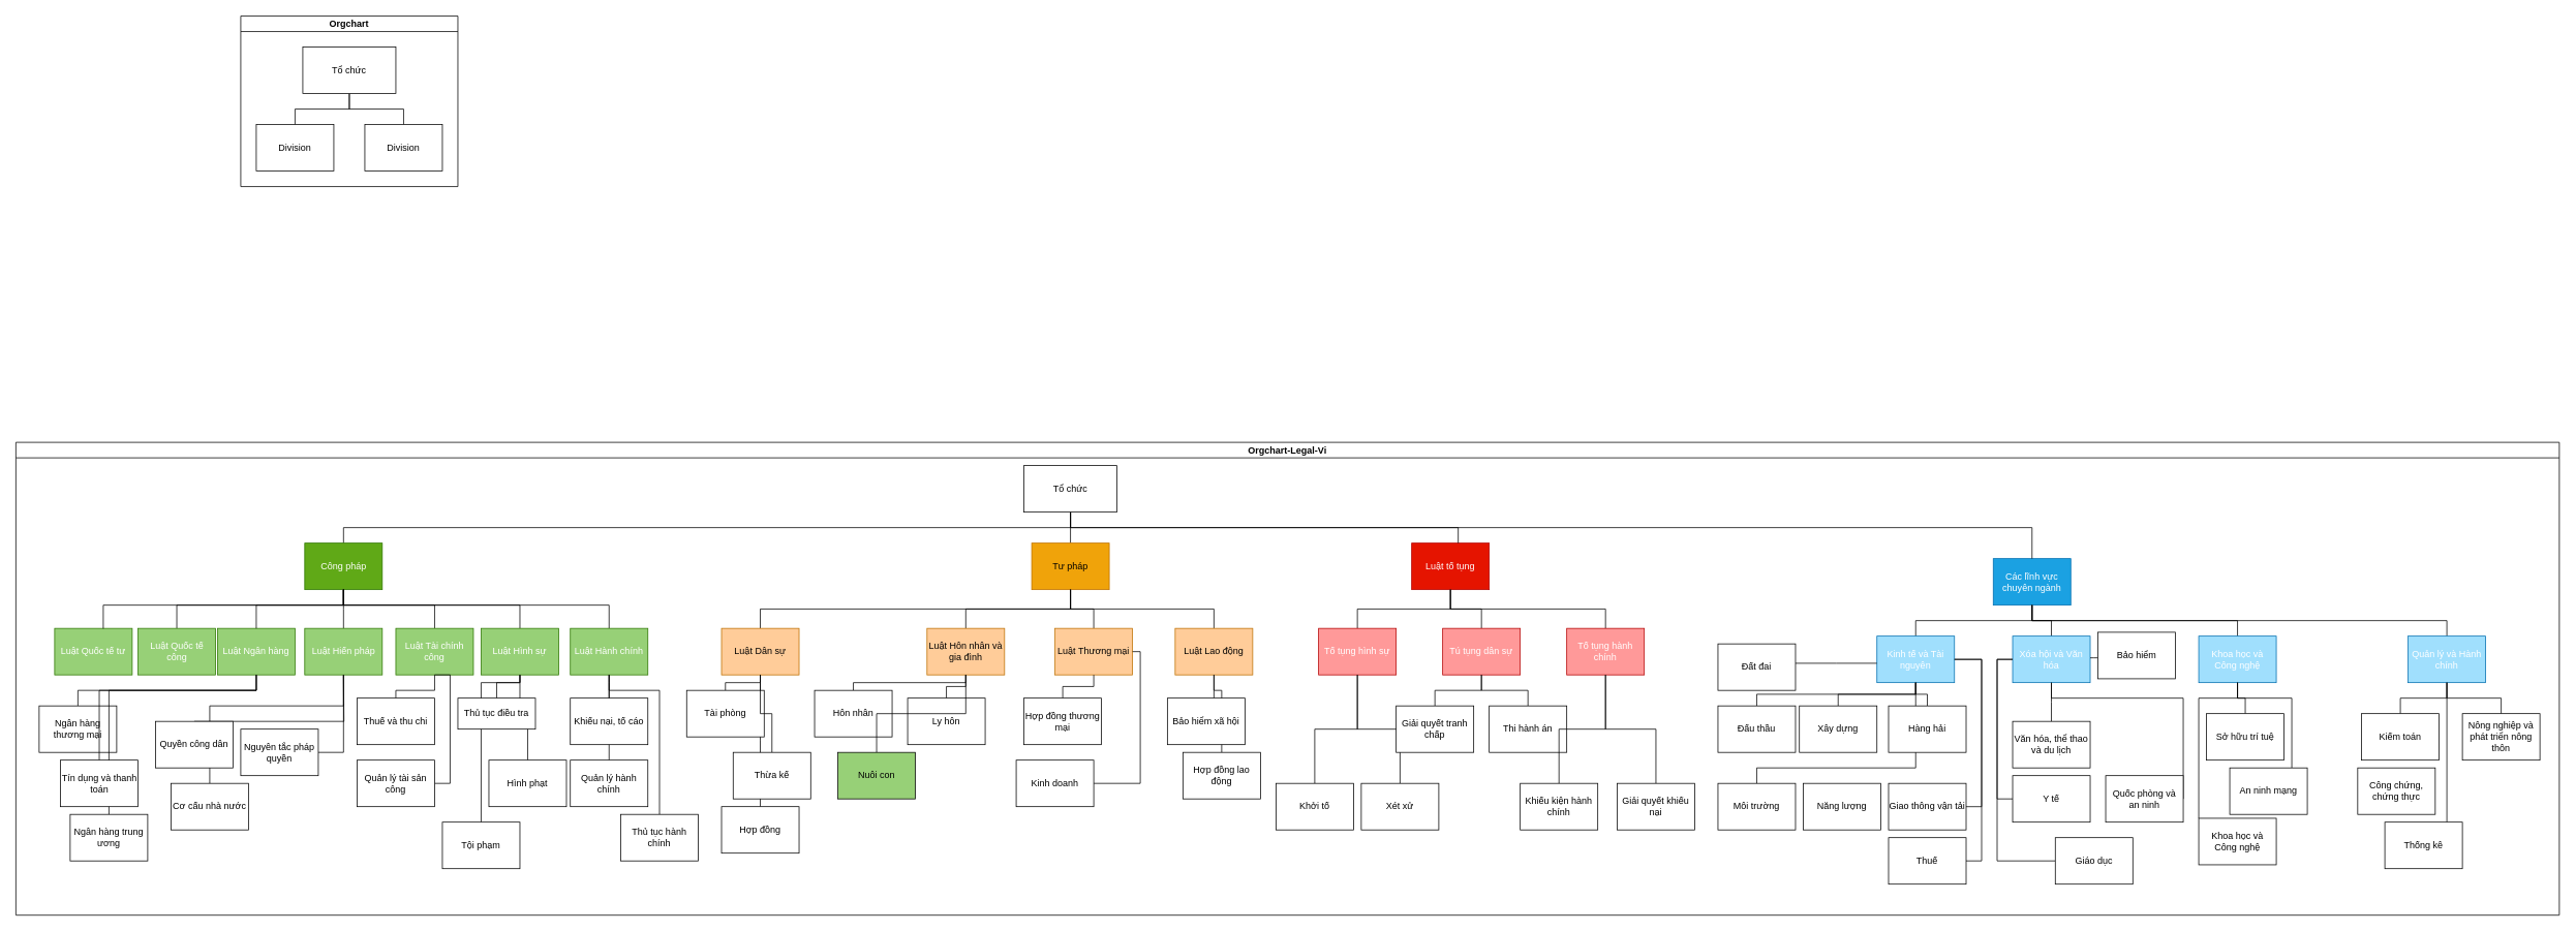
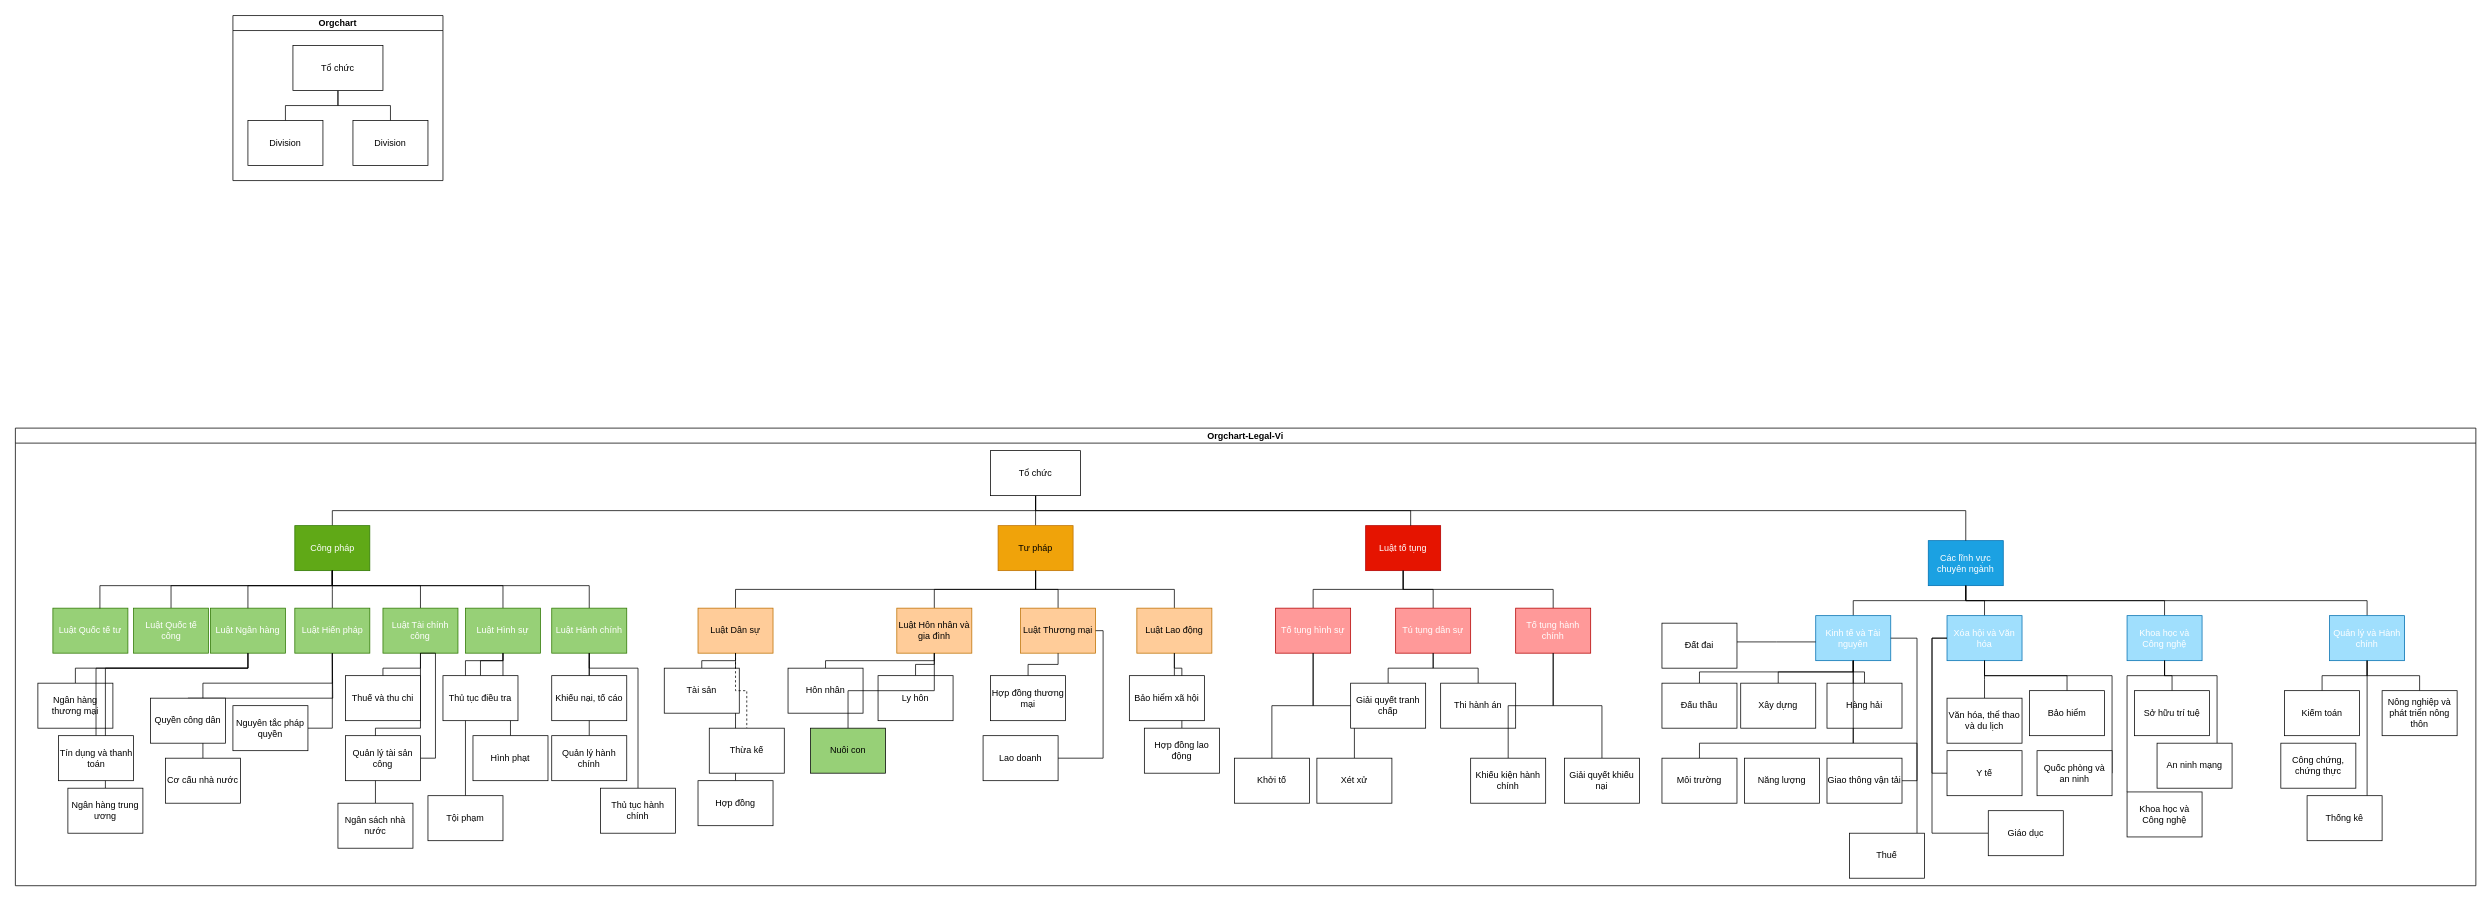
- <mxCell id="63" value="Bảo hiểm" style="whiteSpace=wrap;html=1;align=center;verticalAlign=middle;treeFolding=1;treeMoving=1;newEdgeStyle={&quot;edgeStyle&quot;:&quot;elbowEdgeStyle&quot;,&quot;startArrow&quot;:&quot;none&quot;,&quot;endArrow&quot;:&quot;none&quot;};" parent="2" vertex="1"><mxGeometry x="2685" y="245" width="100" height="60" as="geometry" /></mxCell>
+ <mxCell id="63" value="Bảo hiểm" style="whiteSpace=wrap;html=1;align=center;verticalAlign=middle;treeFolding=1;treeMoving=1;newEdgeStyle={&quot;edgeStyle&quot;:&quot;elbowEdgeStyle&quot;,&quot;startArrow&quot;:&quot;none&quot;,&quot;endArrow&quot;:&quot;none&quot;};" parent="2" vertex="1"><mxGeometry x="2685" y="350" width="100" height="60" as="geometry" /></mxCell>
- <mxCell id="132" value="&lt;p style=&quot;white-space-collapse: preserve;&quot; dir=&quot;auto&quot;&gt;Thủ tục điều tra&lt;/p&gt;" style="whiteSpace=wrap;html=1;align=center;verticalAlign=middle;treeFolding=1;treeMoving=1;newEdgeStyle={&quot;edgeStyle&quot;:&quot;elbowEdgeStyle&quot;,&quot;startArrow&quot;:&quot;none&quot;,&quot;endArrow&quot;:&quot;none&quot;};" parent="2" vertex="1"><mxGeometry x="570" y="330" width="100" height="40" as="geometry" /></mxCell>
+ <mxCell id="132" value="&lt;p style=&quot;white-space-collapse: preserve;&quot; dir=&quot;auto&quot;&gt;Thủ tục điều tra&lt;/p&gt;" style="whiteSpace=wrap;html=1;align=center;verticalAlign=middle;treeFolding=1;treeMoving=1;newEdgeStyle={&quot;edgeStyle&quot;:&quot;elbowEdgeStyle&quot;,&quot;startArrow&quot;:&quot;none&quot;,&quot;endArrow&quot;:&quot;none&quot;};" parent="2" vertex="1"><mxGeometry x="570" y="330" width="100" height="60" as="geometry" /></mxCell>
- <mxCell id="100" value="&lt;p style=&quot;white-space-collapse: preserve;&quot; dir=&quot;auto&quot;&gt;Tài phòng&lt;/p&gt;" style="whiteSpace=wrap;html=1;align=center;verticalAlign=middle;treeFolding=1;treeMoving=1;newEdgeStyle={&quot;edgeStyle&quot;:&quot;elbowEdgeStyle&quot;,&quot;startArrow&quot;:&quot;none&quot;,&quot;endArrow&quot;:&quot;none&quot;};" parent="2" vertex="1"><mxGeometry x="865" y="320" width="100" height="60" as="geometry" /></mxCell>
+ <mxCell id="100" value="&lt;p style=&quot;white-space-collapse: preserve;&quot; dir=&quot;auto&quot;&gt;Tài sản&lt;/p&gt;" style="whiteSpace=wrap;html=1;align=center;verticalAlign=middle;treeFolding=1;treeMoving=1;newEdgeStyle={&quot;edgeStyle&quot;:&quot;elbowEdgeStyle&quot;,&quot;startArrow&quot;:&quot;none&quot;,&quot;endArrow&quot;:&quot;none&quot;};" parent="2" vertex="1"><mxGeometry x="865" y="320" width="100" height="60" as="geometry" /></mxCell>
- <mxCell id="101" value="" style="edgeStyle=elbowEdgeStyle;elbow=vertical;sourcePerimeterSpacing=0;targetPerimeterSpacing=0;startArrow=none;endArrow=none;rounded=0;curved=0;" parent="2" source="24" target="102" edge="1"><mxGeometry relative="1" as="geometry"><mxPoint x="-120" y="60" as="sourcePoint" /></mxGeometry></mxCell>
+ <mxCell id="101" value="" style="edgeStyle=elbowEdgeStyle;elbow=vertical;sourcePerimeterSpacing=0;targetPerimeterSpacing=0;startArrow=none;endArrow=none;rounded=0;curved=0;dashed=1;" parent="2" source="24" target="102" edge="1"><mxGeometry relative="1" as="geometry"><mxPoint x="-120" y="60" as="sourcePoint" /></mxGeometry></mxCell>
+ <mxCell id="133" value="" style="edgeStyle=elbowEdgeStyle;elbow=vertical;sourcePerimeterSpacing=0;targetPerimeterSpacing=0;startArrow=none;endArrow=none;rounded=0;curved=0;exitX=0.5;exitY=1;exitDx=0;exitDy=0;entryX=0.5;entryY=0;entryDx=0;entryDy=0;" parent="2" source="84" target="134" edge="1"><mxGeometry relative="1" as="geometry"><mxPoint x="-400" y="-60" as="sourcePoint" /><mxPoint x="-750" y="120" as="targetPoint" /><Array as="points"><mxPoint x="450" y="400" /></Array></mxGeometry></mxCell>
- <mxCell id="112" value="&lt;p style=&quot;white-space-collapse: preserve;&quot; dir=&quot;auto&quot;&gt;Kinh doanh&lt;/p&gt;" style="whiteSpace=wrap;html=1;align=center;verticalAlign=middle;treeFolding=1;treeMoving=1;newEdgeStyle={&quot;edgeStyle&quot;:&quot;elbowEdgeStyle&quot;,&quot;startArrow&quot;:&quot;none&quot;,&quot;endArrow&quot;:&quot;none&quot;};" parent="2" vertex="1"><mxGeometry x="1290" y="410" width="100" height="60" as="geometry" /></mxCell>
+ <mxCell id="112" value="&lt;p style=&quot;white-space-collapse: preserve;&quot; dir=&quot;auto&quot;&gt;Lao doanh&lt;/p&gt;" style="whiteSpace=wrap;html=1;align=center;verticalAlign=middle;treeFolding=1;treeMoving=1;newEdgeStyle={&quot;edgeStyle&quot;:&quot;elbowEdgeStyle&quot;,&quot;startArrow&quot;:&quot;none&quot;,&quot;endArrow&quot;:&quot;none&quot;};" parent="2" vertex="1"><mxGeometry x="1290" y="410" width="100" height="60" as="geometry" /></mxCell>
+ <mxCell id="134" value="&lt;p style=&quot;white-space-collapse: preserve;&quot; dir=&quot;auto&quot;&gt;Ngân sách nhà nước&lt;/p&gt;" style="whiteSpace=wrap;html=1;align=center;verticalAlign=middle;treeFolding=1;treeMoving=1;newEdgeStyle={&quot;edgeStyle&quot;:&quot;elbowEdgeStyle&quot;,&quot;startArrow&quot;:&quot;none&quot;,&quot;endArrow&quot;:&quot;none&quot;};" parent="2" vertex="1"><mxGeometry x="430" y="500" width="100" height="60" as="geometry" /></mxCell>
- <mxCell id="53" value="Thuế" style="whiteSpace=wrap;html=1;align=center;verticalAlign=middle;treeFolding=1;treeMoving=1;newEdgeStyle={&quot;edgeStyle&quot;:&quot;elbowEdgeStyle&quot;,&quot;startArrow&quot;:&quot;none&quot;,&quot;endArrow&quot;:&quot;none&quot;};" parent="2" vertex="1"><mxGeometry x="2415" y="510" width="100" height="60" as="geometry" /></mxCell>
+ <mxCell id="53" value="Thuế" style="whiteSpace=wrap;html=1;align=center;verticalAlign=middle;treeFolding=1;treeMoving=1;newEdgeStyle={&quot;edgeStyle&quot;:&quot;elbowEdgeStyle&quot;,&quot;startArrow&quot;:&quot;none&quot;,&quot;endArrow&quot;:&quot;none&quot;};" parent="2" vertex="1"><mxGeometry x="2445" y="540" width="100" height="60" as="geometry" /></mxCell>
